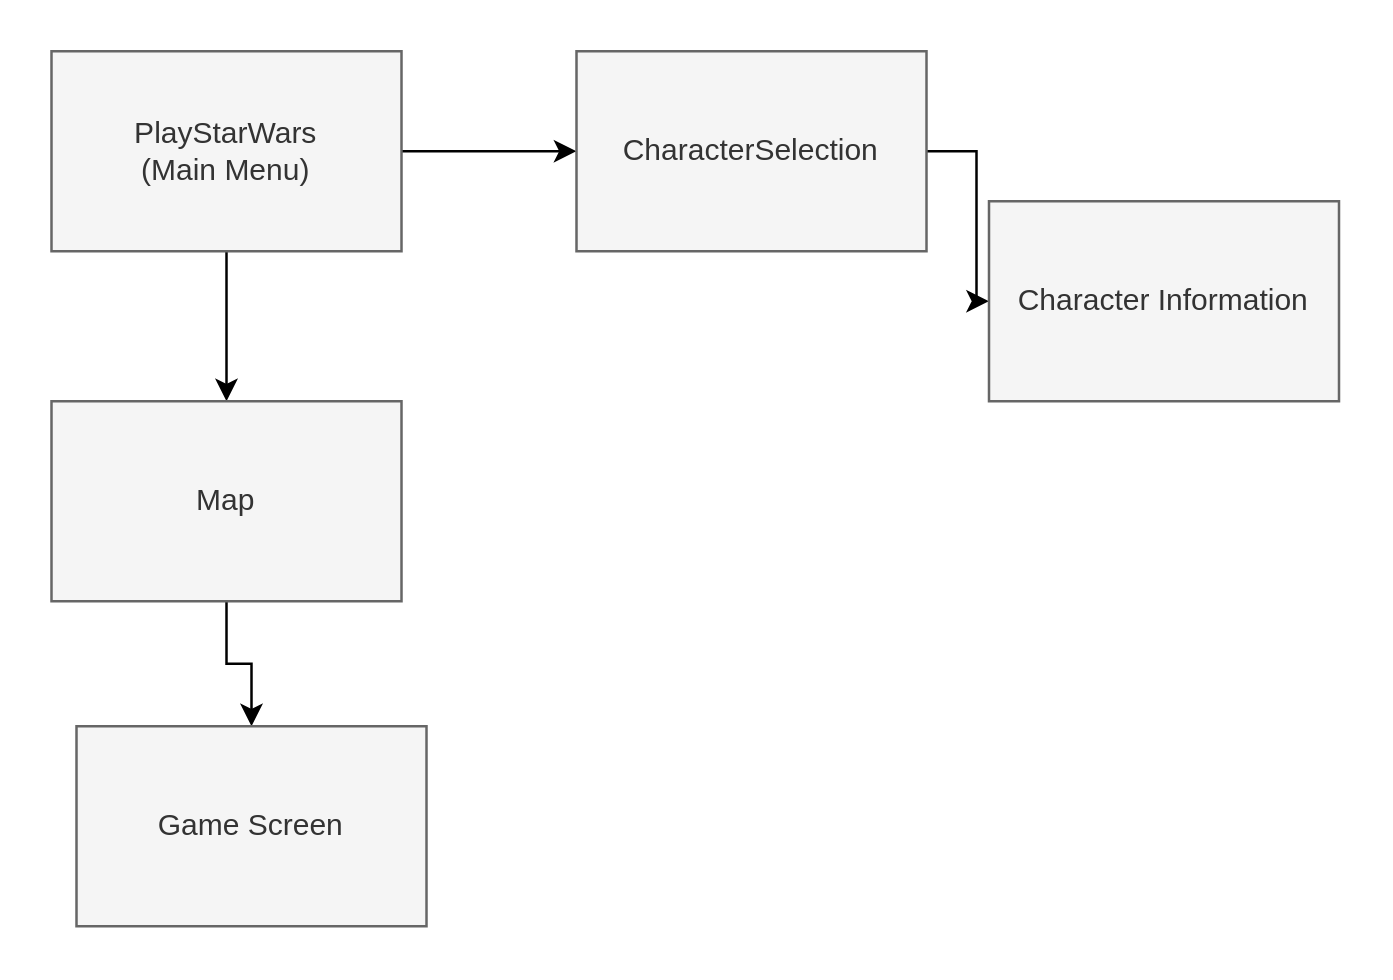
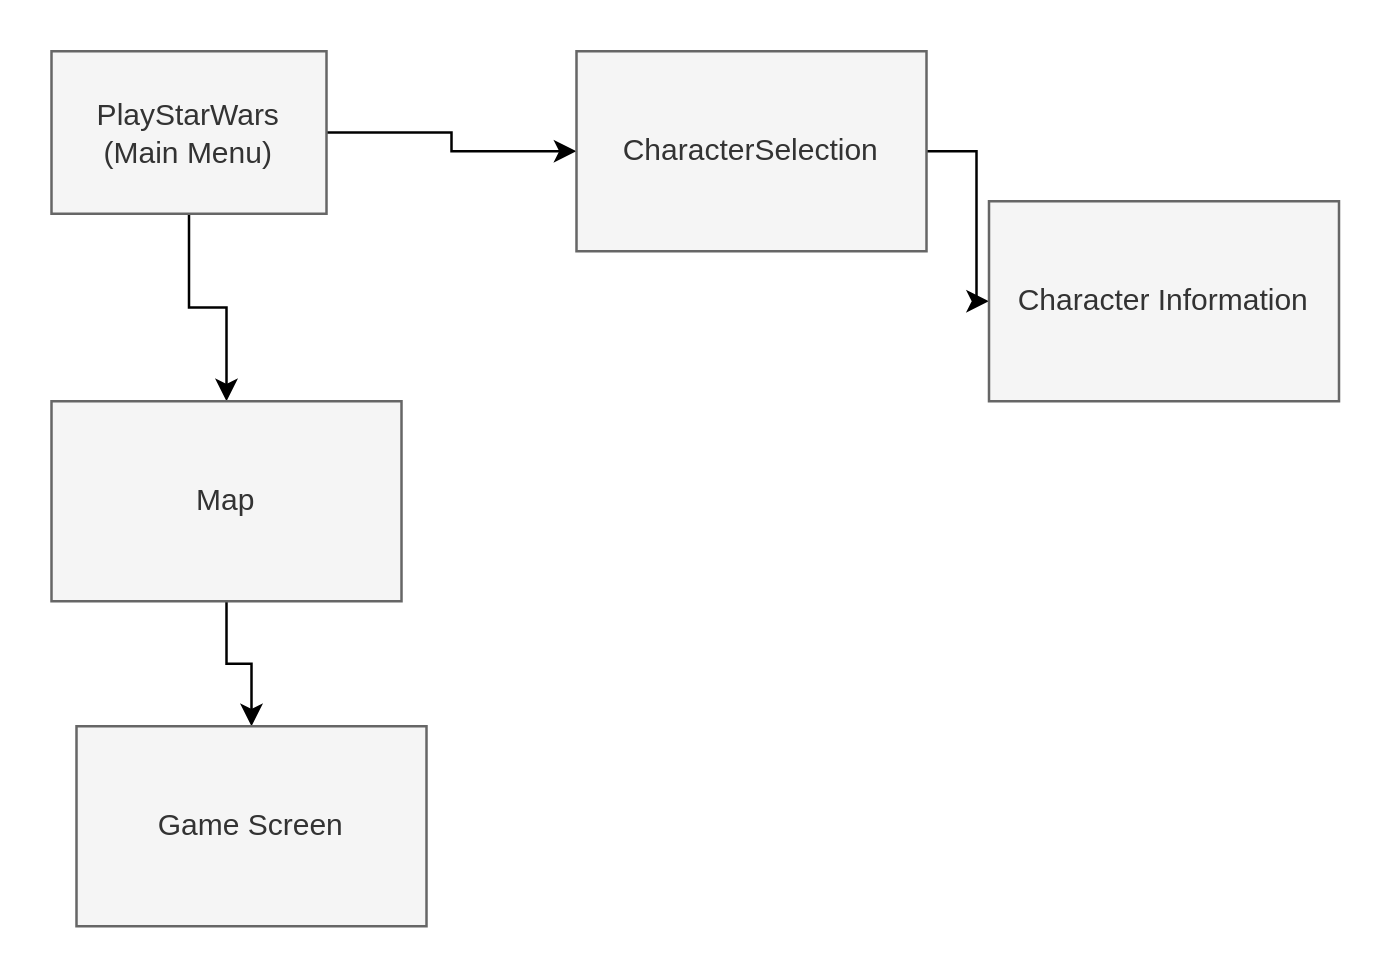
- <mxCell id="4" value="PlayStarWars&lt;br&gt;(Main Menu)" style="rounded=0;whiteSpace=wrap;html=1;fillColor=#f5f5f5;strokeColor=#666666;fontColor=#333333;" vertex="1" parent="1"><mxGeometry x="20" y="20" width="140" height="80" as="geometry" /></mxCell>
+ <mxCell id="4" value="PlayStarWars&lt;br&gt;(Main Menu)" style="rounded=0;whiteSpace=wrap;html=1;fillColor=#f5f5f5;strokeColor=#666666;fontColor=#333333;" vertex="1" parent="1"><mxGeometry x="20" y="20" width="110" height="65" as="geometry" /></mxCell>
